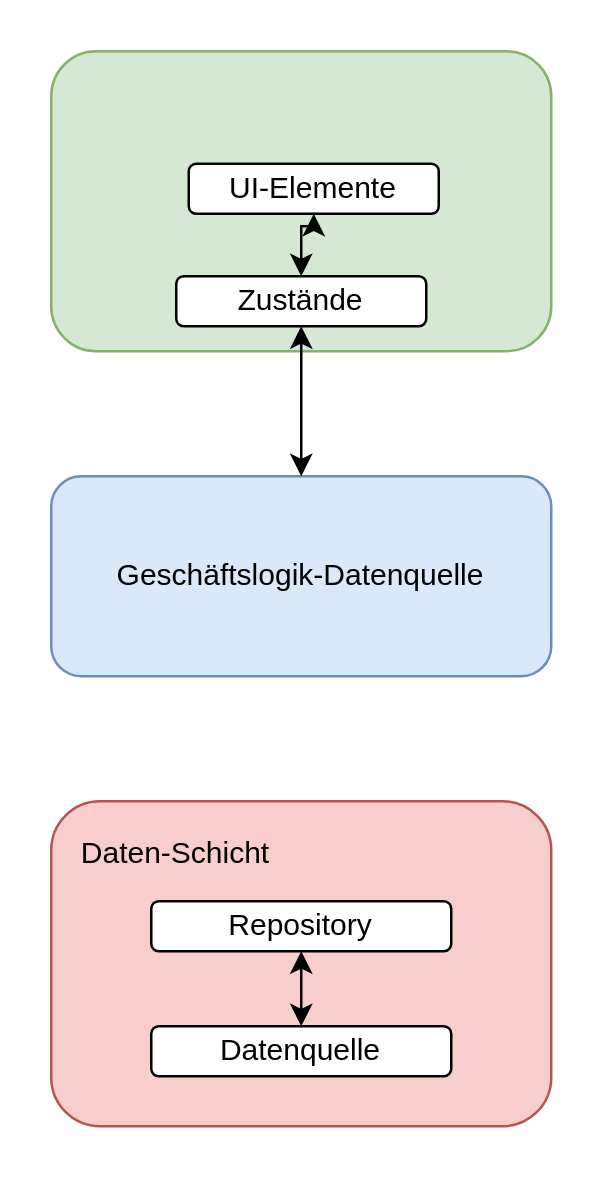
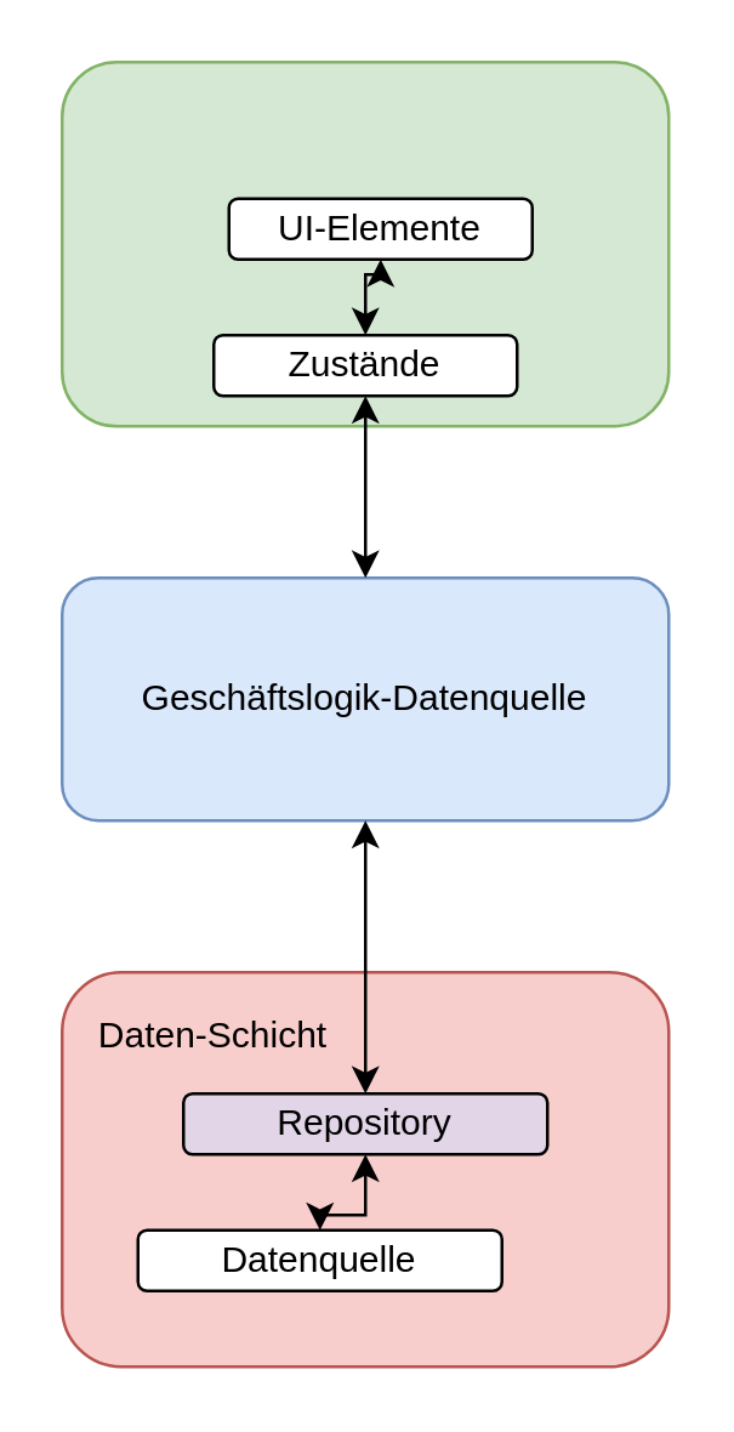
+ <mxCell id="11" style="edgeStyle=orthogonalEdgeStyle;rounded=0;orthogonalLoop=1;jettySize=auto;html=1;entryX=0.5;entryY=1;entryDx=0;entryDy=0;startArrow=classic;startFill=1;" edge="1" parent="1" source="12" target="3"><mxGeometry relative="1" as="geometry" /></mxCell>
- <mxCell id="12" value="Repository" style="rounded=1;whiteSpace=wrap;html=1;" vertex="1" parent="1"><mxGeometry x="60" y="360" width="120" height="20" as="geometry" /></mxCell>
+ <mxCell id="12" value="Repository" style="rounded=1;whiteSpace=wrap;html=1;fillColor=#e1d5e7;" vertex="1" parent="1"><mxGeometry x="60" y="360" width="120" height="20" as="geometry" /></mxCell>
- <mxCell id="13" value="Datenquelle" style="rounded=1;whiteSpace=wrap;html=1;" vertex="1" parent="1"><mxGeometry x="60" y="410" width="120" height="20" as="geometry" /></mxCell>
+ <mxCell id="13" value="Datenquelle" style="rounded=1;whiteSpace=wrap;html=1;" vertex="1" parent="1"><mxGeometry x="45" y="405" width="120" height="20" as="geometry" /></mxCell>
